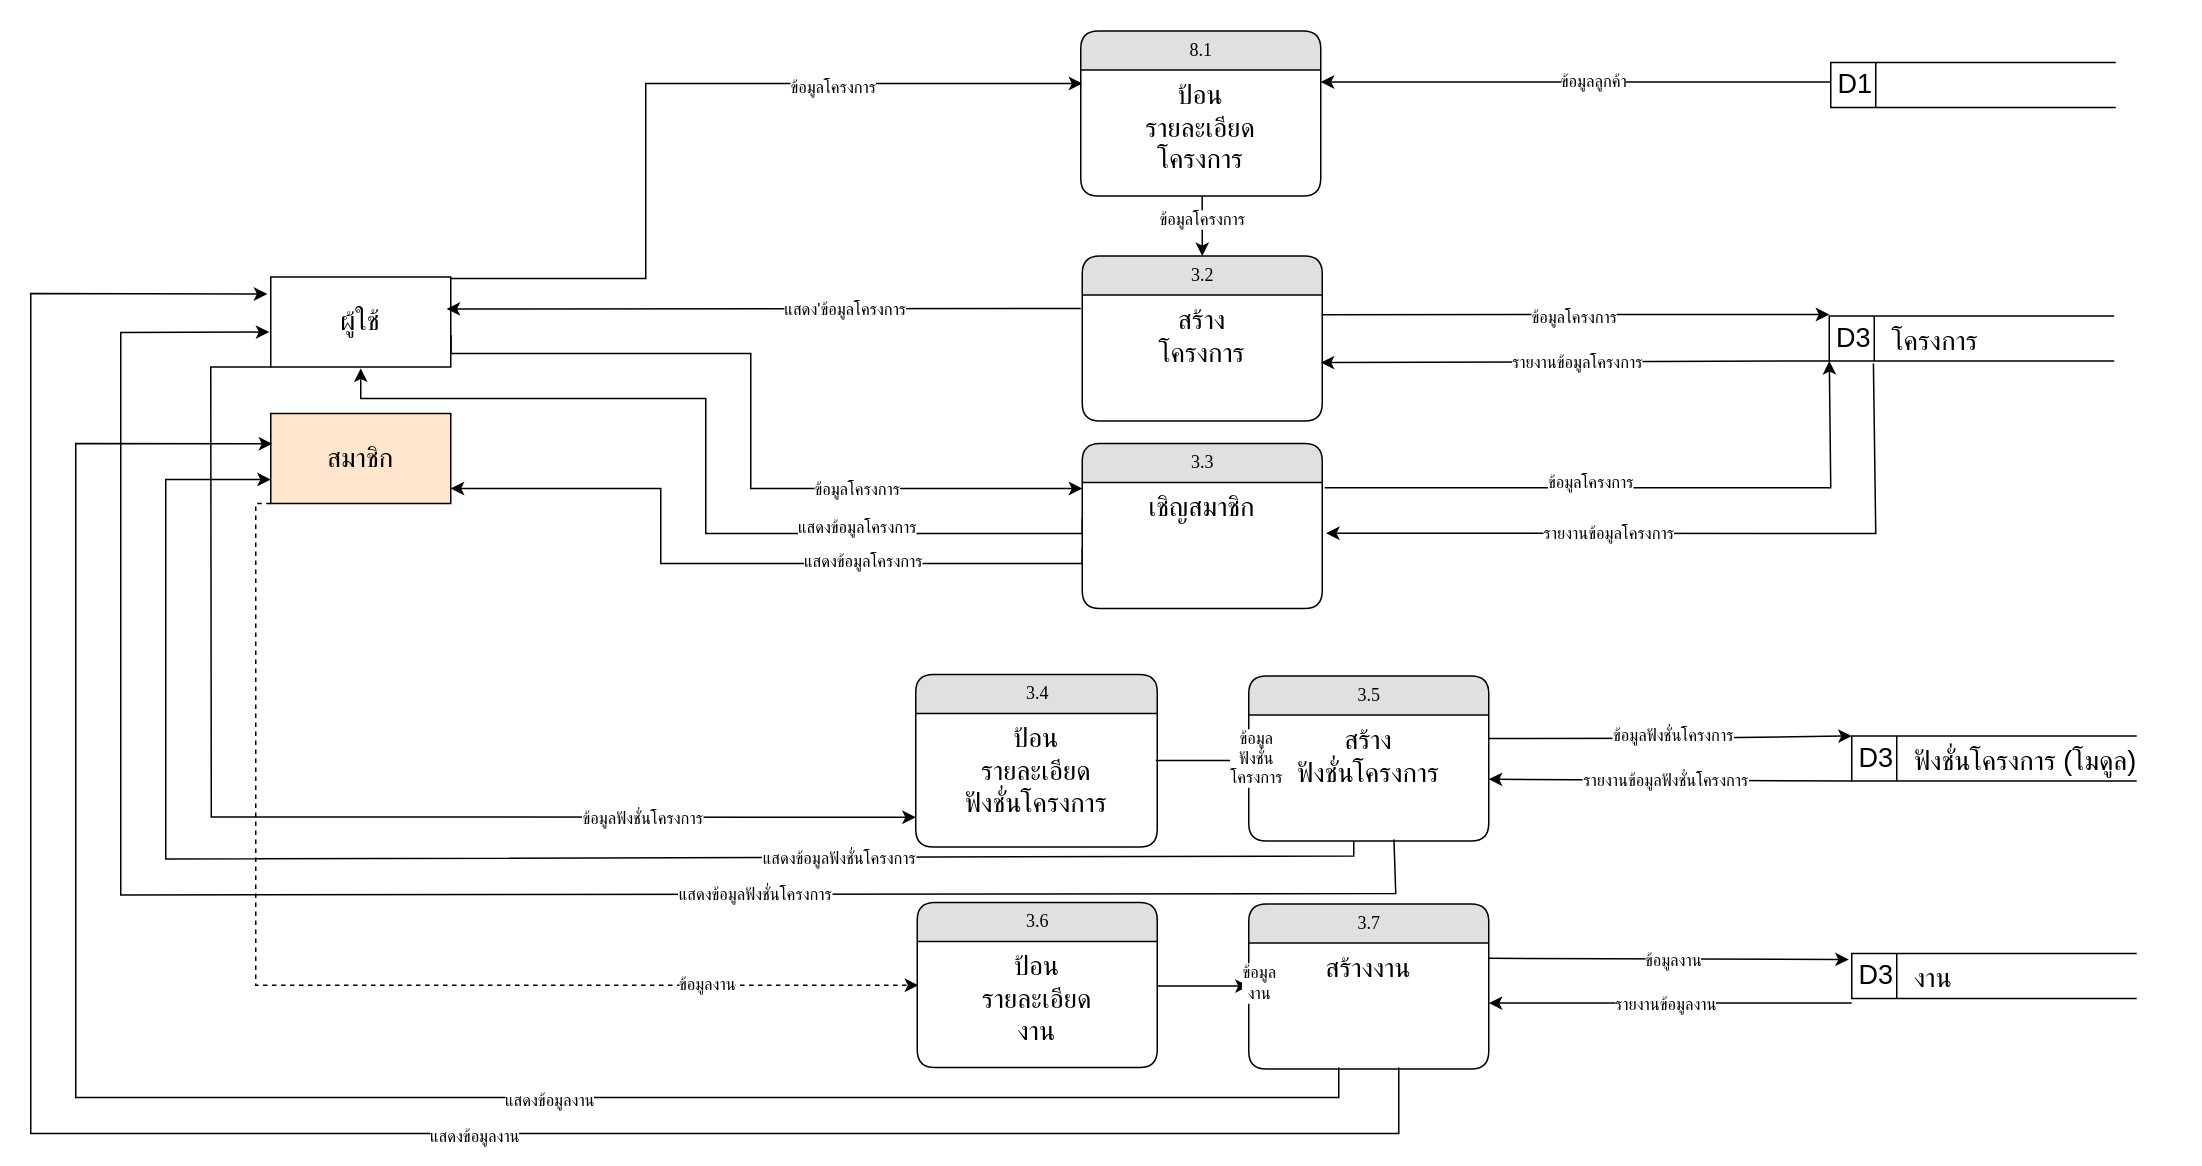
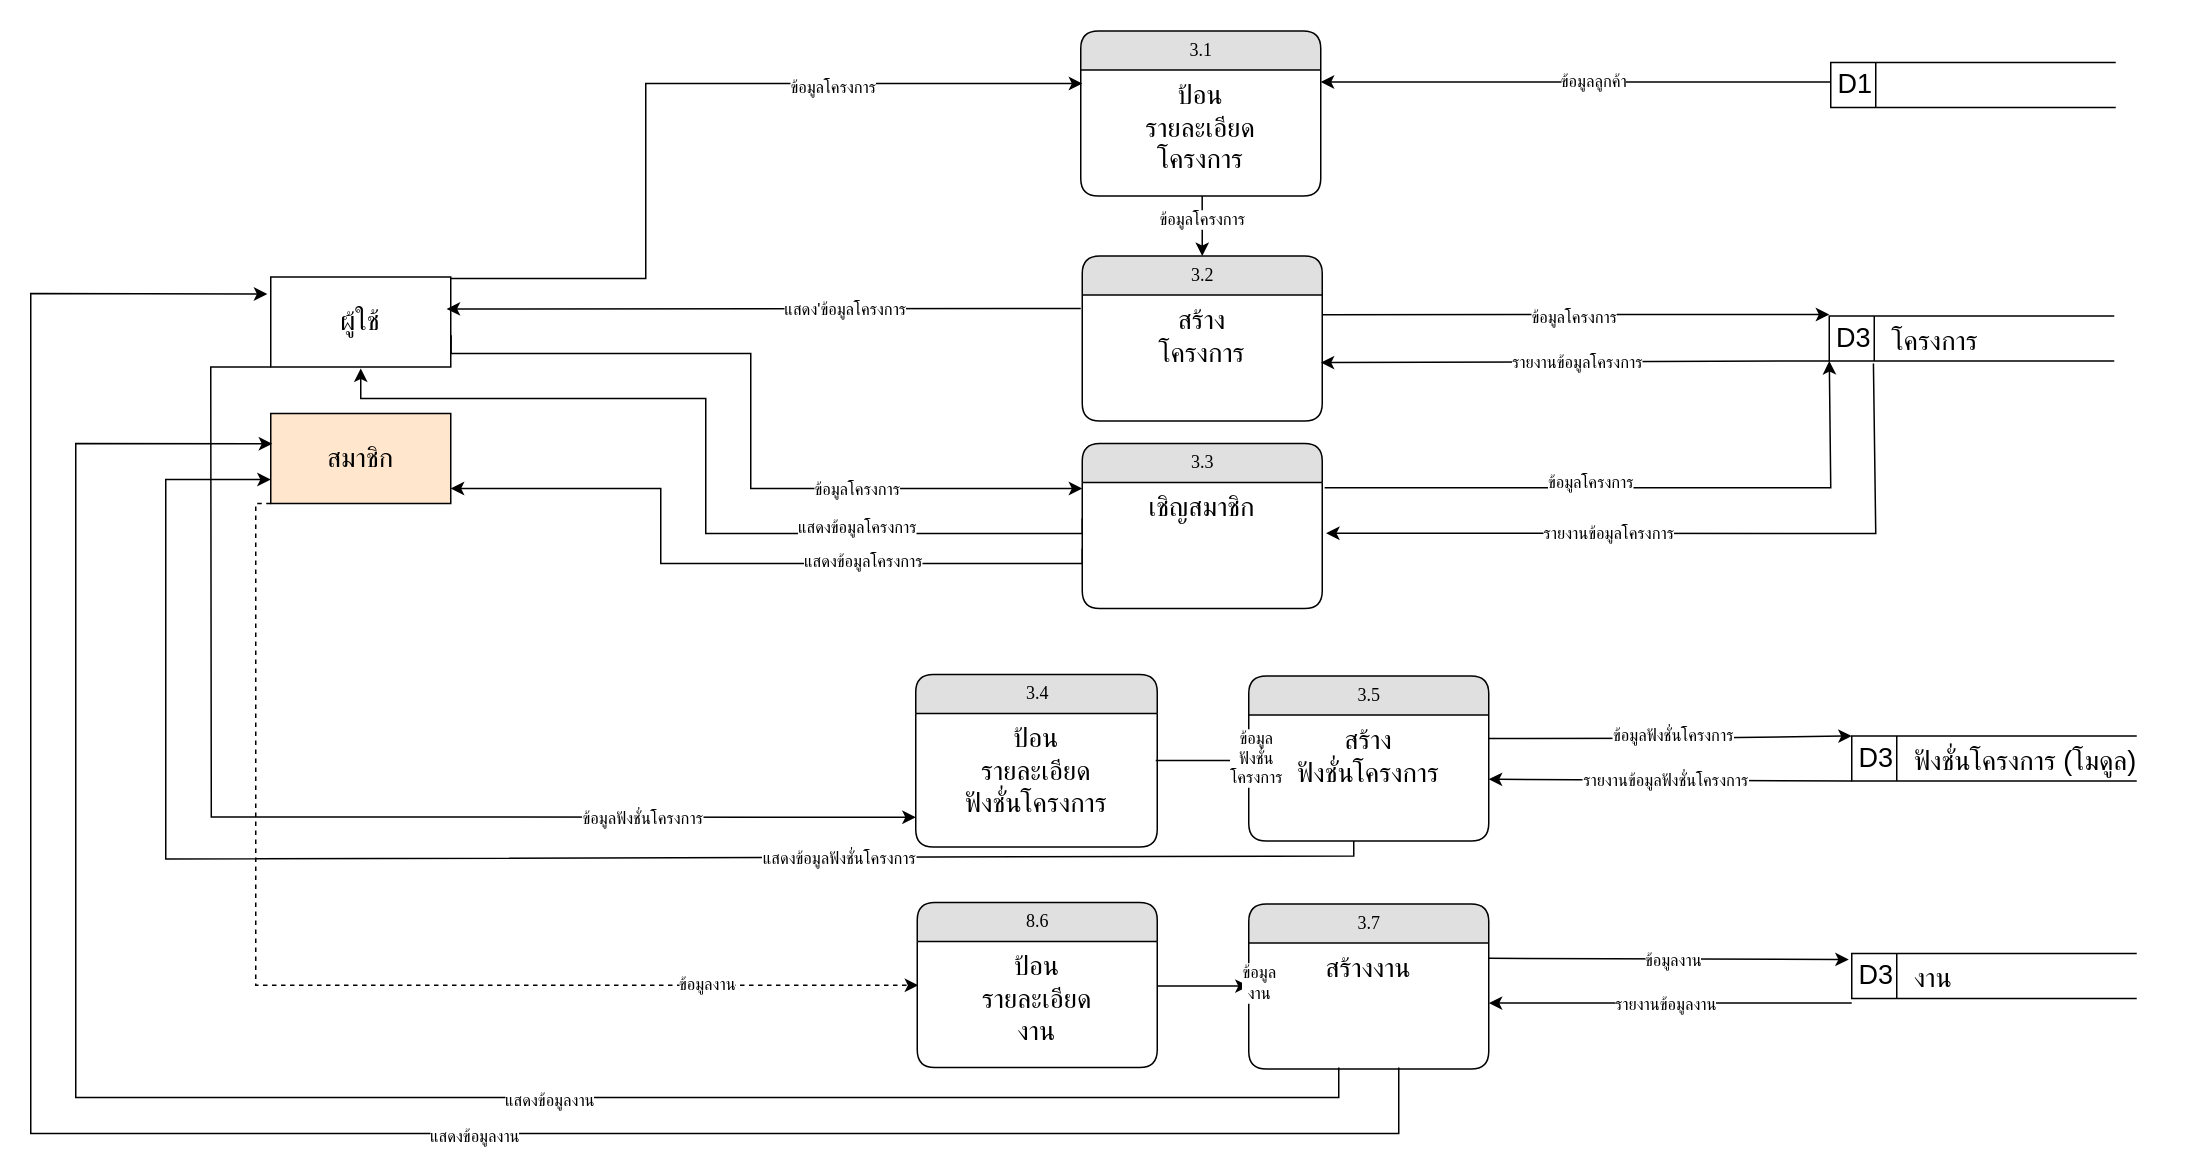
- <mxCell id="2" value="8.1" style="swimlane;html=1;fontStyle=0;childLayout=stackLayout;horizontal=1;startSize=26;fillColor=#e0e0e0;horizontalStack=0;resizeParent=1;resizeLast=0;collapsible=1;marginBottom=0;swimlaneFillColor=#ffffff;align=center;rounded=1;shadow=0;comic=0;labelBackgroundColor=none;strokeWidth=1;fontFamily=Verdana;fontSize=12" parent="1" vertex="1"><mxGeometry x="720" y="20" width="160" height="110" as="geometry" /></mxCell>
+ <mxCell id="2" value="3.1" style="swimlane;html=1;fontStyle=0;childLayout=stackLayout;horizontal=1;startSize=26;fillColor=#e0e0e0;horizontalStack=0;resizeParent=1;resizeLast=0;collapsible=1;marginBottom=0;swimlaneFillColor=#ffffff;align=center;rounded=1;shadow=0;comic=0;labelBackgroundColor=none;strokeWidth=1;fontFamily=Verdana;fontSize=12" parent="1" vertex="1"><mxGeometry x="720" y="20" width="160" height="110" as="geometry" /></mxCell>
- <mxCell id="68" value="" style="endArrow=classic;html=1;rounded=0;entryX=-0.008;entryY=0.612;entryDx=0;entryDy=0;entryPerimeter=0;exitX=0.605;exitY=0.987;exitDx=0;exitDy=0;exitPerimeter=0;" edge="1" parent="1" source="26" target="4"><mxGeometry width="50" height="50" relative="1" as="geometry"><mxPoint x="922" y="584" as="sourcePoint" /><mxPoint x="200" y="235" as="targetPoint" /><Array as="points"><mxPoint x="930" y="595" /><mxPoint x="80" y="596" /><mxPoint x="80" y="221" /></Array></mxGeometry></mxCell>
- <mxCell id="69" value="แสดงข้อมูลฟังชั่นโครงการ" style="edgeLabel;html=1;align=center;verticalAlign=middle;resizable=0;points=[];" vertex="1" connectable="0" parent="68"><mxGeometry x="-0.068" y="1" relative="1" as="geometry"><mxPoint x="170" y="-1" as="offset" /></mxGeometry></mxCell>
- <mxCell id="15" value="3.6" style="swimlane;html=1;fontStyle=0;childLayout=stackLayout;horizontal=1;startSize=26;fillColor=#e0e0e0;horizontalStack=0;resizeParent=1;resizeLast=0;collapsible=1;marginBottom=0;swimlaneFillColor=#ffffff;align=center;rounded=1;shadow=0;comic=0;labelBackgroundColor=none;strokeWidth=1;fontFamily=Verdana;fontSize=12" parent="1" vertex="1"><mxGeometry x="611" y="601" width="160" height="110" as="geometry" /></mxCell>
+ <mxCell id="15" value="8.6" style="swimlane;html=1;fontStyle=0;childLayout=stackLayout;horizontal=1;startSize=26;fillColor=#e0e0e0;horizontalStack=0;resizeParent=1;resizeLast=0;collapsible=1;marginBottom=0;swimlaneFillColor=#ffffff;align=center;rounded=1;shadow=0;comic=0;labelBackgroundColor=none;strokeWidth=1;fontFamily=Verdana;fontSize=12" parent="1" vertex="1"><mxGeometry x="611" y="601" width="160" height="110" as="geometry" /></mxCell>
